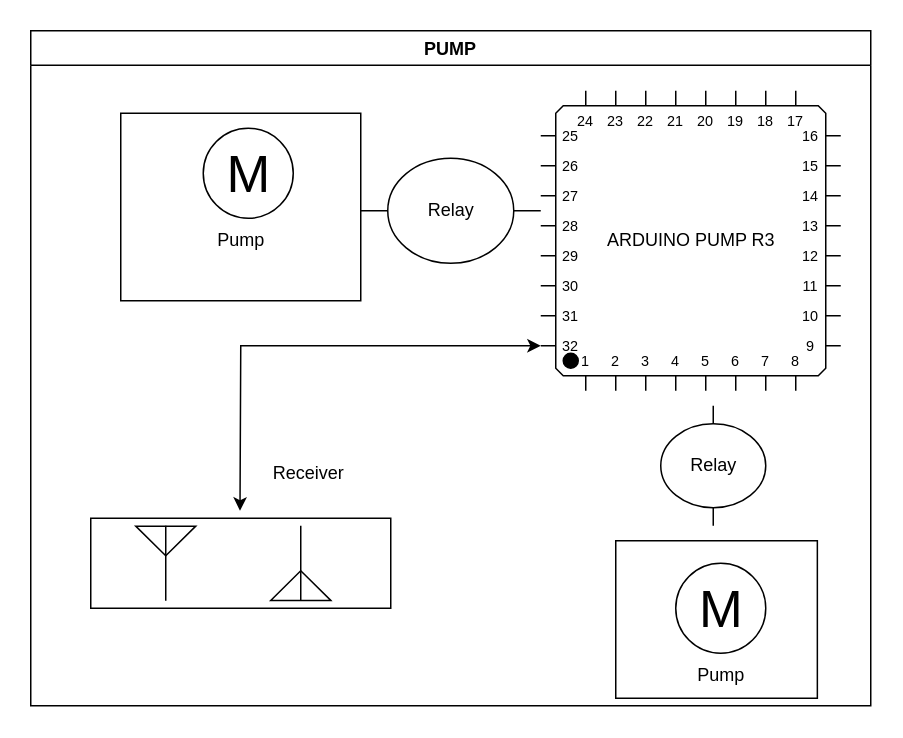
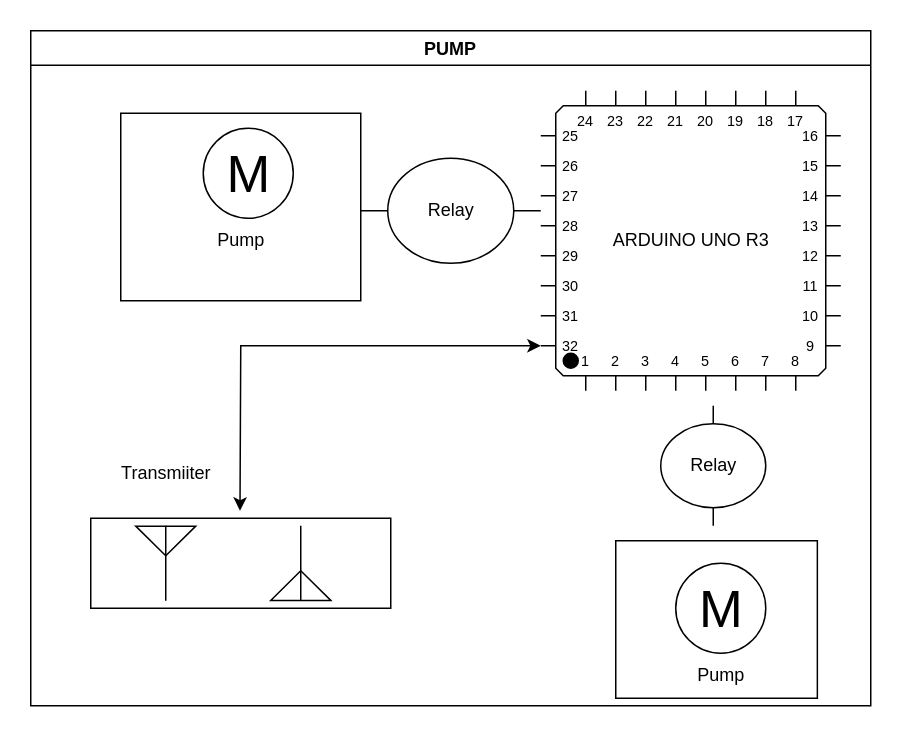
- <mxCell id="3" value="ARDUINO PUMP R3" style="shadow=0;dashed=0;align=center;html=1;strokeWidth=1;shape=mxgraph.electrical.logic_gates.qfp_ic;labelNames=a,b,c,d,e,f,g,h,i,j,k,l,m,n,o,p,q,r,s,t,u,v,w,x,y,z,a1,b1,c1,d1,e1,f1,g1,h1,i1,j1,k1,l1,m1,n1;" vertex="1" parent="2"><mxGeometry x="340" y="40" width="200" height="200" as="geometry" /></mxCell>
+ <mxCell id="3" value="ARDUINO UNO R3" style="shadow=0;dashed=0;align=center;html=1;strokeWidth=1;shape=mxgraph.electrical.logic_gates.qfp_ic;labelNames=a,b,c,d,e,f,g,h,i,j,k,l,m,n,o,p,q,r,s,t,u,v,w,x,y,z,a1,b1,c1,d1,e1,f1,g1,h1,i1,j1,k1,l1,m1,n1;" vertex="1" parent="2"><mxGeometry x="340" y="40" width="200" height="200" as="geometry" /></mxCell>
+ <mxCell id="10" value="Transmiiter" style="text;html=1;align=center;verticalAlign=middle;resizable=0;points=[];autosize=1;strokeColor=none;fillColor=none;" vertex="1" parent="2"><mxGeometry x="50" y="280" width="80" height="30" as="geometry" /></mxCell>
- <mxCell id="11" value="Receiver" style="text;html=1;align=center;verticalAlign=middle;resizable=0;points=[];autosize=1;strokeColor=none;fillColor=none;" vertex="1" parent="2"><mxGeometry x="150" y="280" width="70" height="30" as="geometry" /></mxCell>
